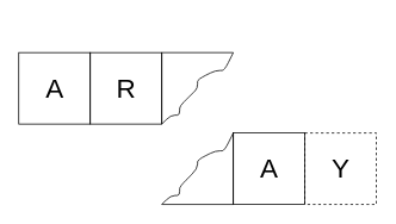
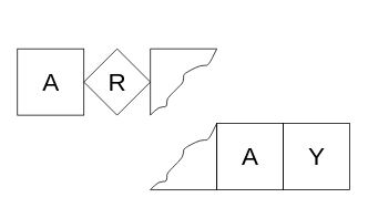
- <mxCell id="7" value="&lt;font style=&quot;font-size: 30px&quot;&gt;R&lt;/font&gt;" style="whiteSpace=wrap;html=1;aspect=fixed;fillColor=none;" vertex="1" parent="1"><mxGeometry x="100.5" y="58" width="80" height="80" as="geometry" /></mxCell>
+ <mxCell id="7" value="&lt;font style=&quot;font-size: 30px&quot;&gt;R&lt;/font&gt;" style="rhombus;whiteSpace=wrap;html=1;aspect=fixed;fillColor=none;" vertex="1" parent="1"><mxGeometry x="100.5" y="58" width="80" height="80" as="geometry" /></mxCell>
- <mxCell id="9" value="&lt;font style=&quot;font-size: 30px&quot;&gt;Y&lt;/font&gt;" style="whiteSpace=wrap;html=1;aspect=fixed;fillColor=none;dashed=1;" vertex="1" parent="1"><mxGeometry x="340.5" y="148" width="80" height="80" as="geometry" /></mxCell>
+ <mxCell id="9" value="&lt;font style=&quot;font-size: 30px&quot;&gt;Y&lt;/font&gt;" style="whiteSpace=wrap;html=1;aspect=fixed;fillColor=none;" vertex="1" parent="1"><mxGeometry x="340.5" y="148" width="80" height="80" as="geometry" /></mxCell>
